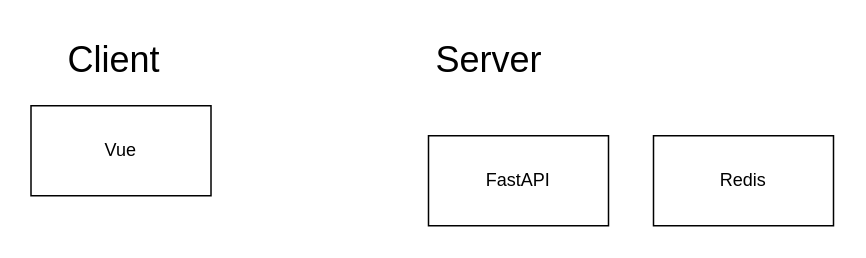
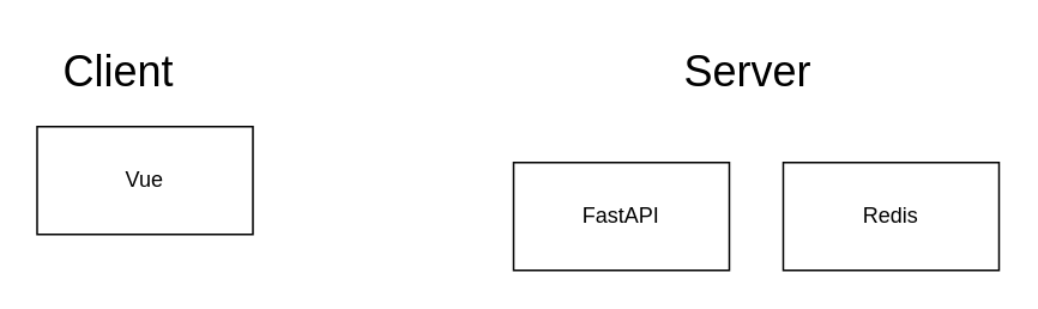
- <mxCell id="5" value="Client" style="text;html=1;align=center;verticalAlign=middle;resizable=0;points=[];autosize=1;strokeColor=none;fillColor=none;fontSize=24;" parent="1" vertex="1"><mxGeometry x="35" y="20" width="80" height="40" as="geometry" /></mxCell>
+ <mxCell id="5" value="Client" style="text;html=1;align=center;verticalAlign=middle;resizable=0;points=[];autosize=1;strokeColor=none;fillColor=none;fontSize=24;" parent="1" vertex="1"><mxGeometry x="25" y="20" width="80" height="40" as="geometry" /></mxCell>
- <mxCell id="6" value="Server" style="text;html=1;align=center;verticalAlign=middle;resizable=0;points=[];autosize=1;strokeColor=none;fillColor=none;fontSize=24;" parent="1" vertex="1"><mxGeometry x="280" y="20" width="90" height="40" as="geometry" /></mxCell>
+ <mxCell id="6" value="Server" style="text;html=1;align=center;verticalAlign=middle;resizable=0;points=[];autosize=1;strokeColor=none;fillColor=none;fontSize=24;" parent="1" vertex="1"><mxGeometry x="370" y="20" width="90" height="40" as="geometry" /></mxCell>
